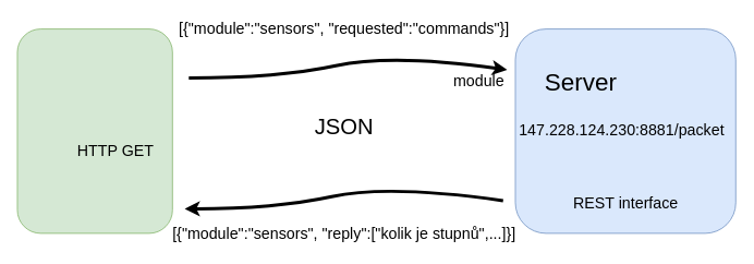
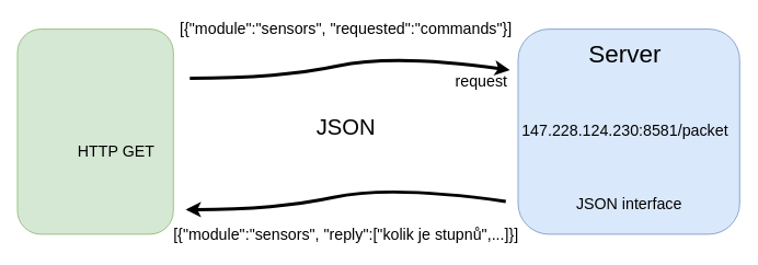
- <mxCell id="10" value="module" style="text;html=1;align=center;verticalAlign=middle;resizable=0;points=[];autosize=1;fontSize=19;" parent="1" vertex="1"><mxGeometry x="545" y="85" width="80" height="30" as="geometry" /></mxCell>
+ <mxCell id="10" value="request" style="text;html=1;align=center;verticalAlign=middle;resizable=0;points=[];autosize=1;fontSize=19;" parent="1" vertex="1"><mxGeometry x="545" y="85" width="80" height="30" as="geometry" /></mxCell>
- <mxCell id="5" value="Server" style="text;html=1;align=center;verticalAlign=middle;resizable=0;points=[];autosize=1;fontSize=30;" parent="1" vertex="1"><mxGeometry x="660" y="80" width="100" height="40" as="geometry" /></mxCell>
+ <mxCell id="5" value="Server" style="text;html=1;align=center;verticalAlign=middle;resizable=0;points=[];autosize=1;fontSize=30;" parent="1" vertex="1"><mxGeometry x="710" y="45" width="100" height="40" as="geometry" /></mxCell>
- <mxCell id="7" value="147.228.124.230:8881/packet" style="text;html=1;align=center;verticalAlign=middle;resizable=0;points=[];autosize=1;fontSize=19;" parent="1" vertex="1"><mxGeometry x="625" y="145" width="270" height="30" as="geometry" /></mxCell>
+ <mxCell id="7" value="147.228.124.230:8581/packet" style="text;html=1;align=center;verticalAlign=middle;resizable=0;points=[];autosize=1;fontSize=19;" parent="1" vertex="1"><mxGeometry x="625" y="145" width="270" height="30" as="geometry" /></mxCell>
- <mxCell id="6" value="REST interface" style="text;html=1;align=center;verticalAlign=middle;resizable=0;points=[];autosize=1;fontSize=19;" parent="1" vertex="1"><mxGeometry x="695" y="234" width="140" height="30" as="geometry" /></mxCell>
+ <mxCell id="6" value="JSON interface" style="text;html=1;align=center;verticalAlign=middle;resizable=0;points=[];autosize=1;fontSize=19;" parent="1" vertex="1"><mxGeometry x="695" y="234" width="140" height="30" as="geometry" /></mxCell>
